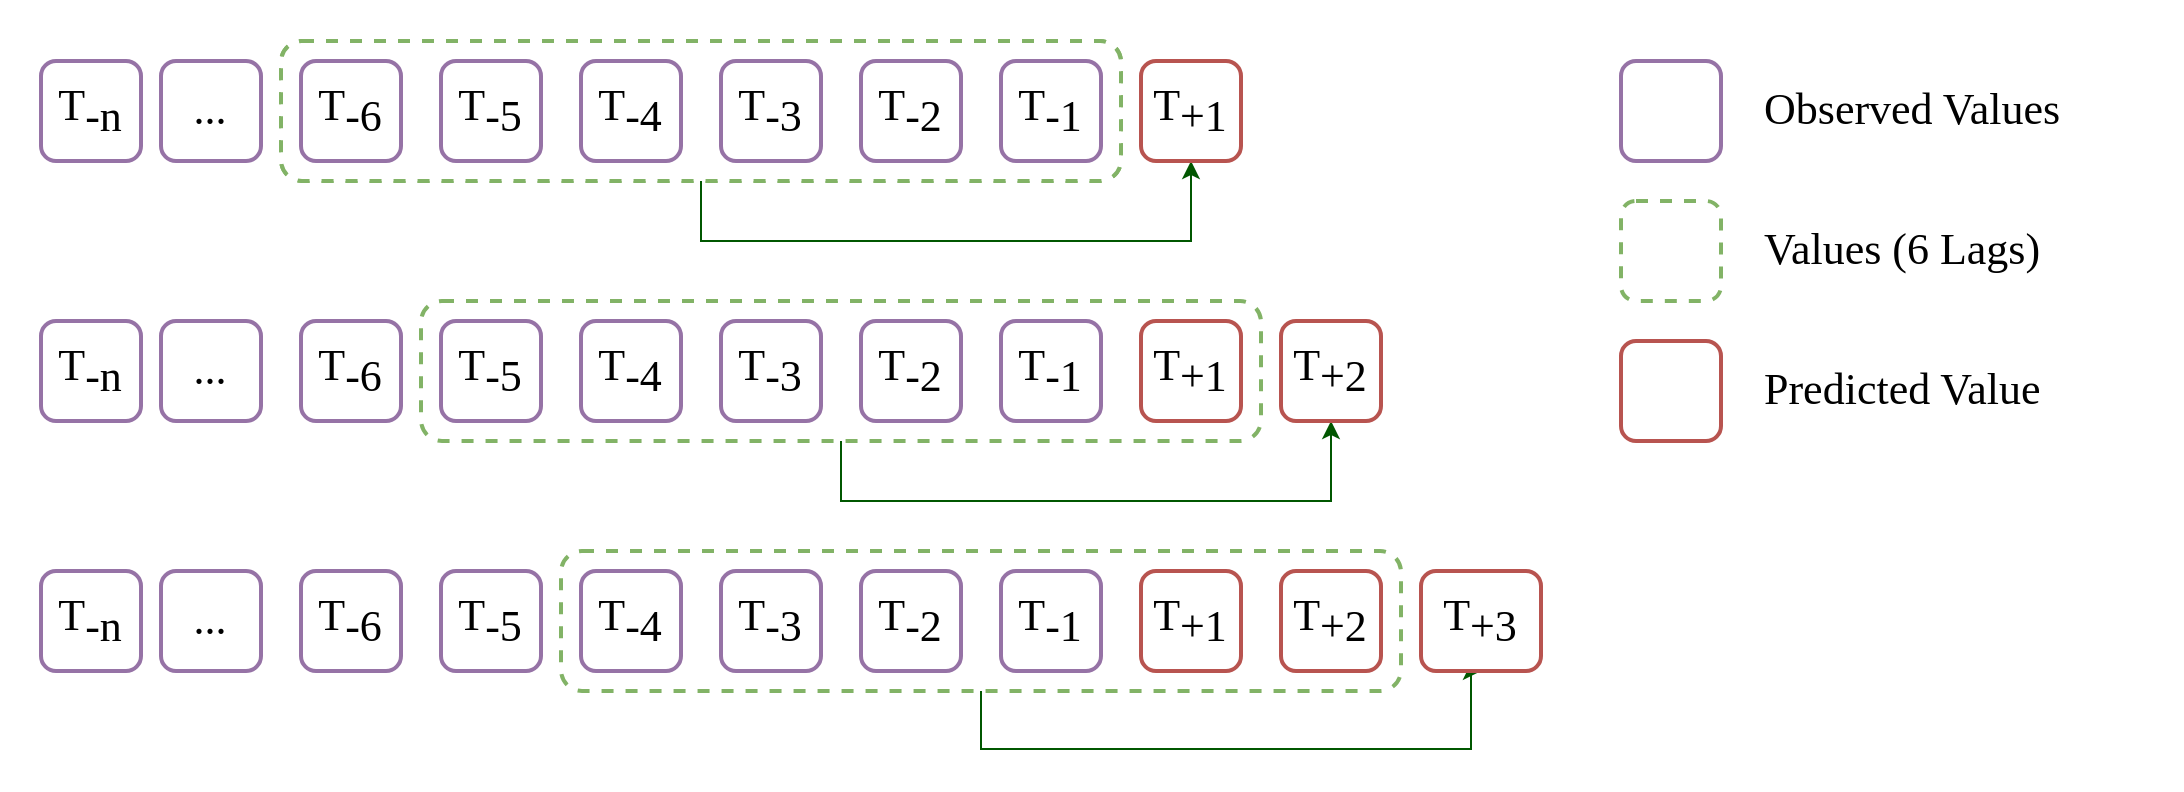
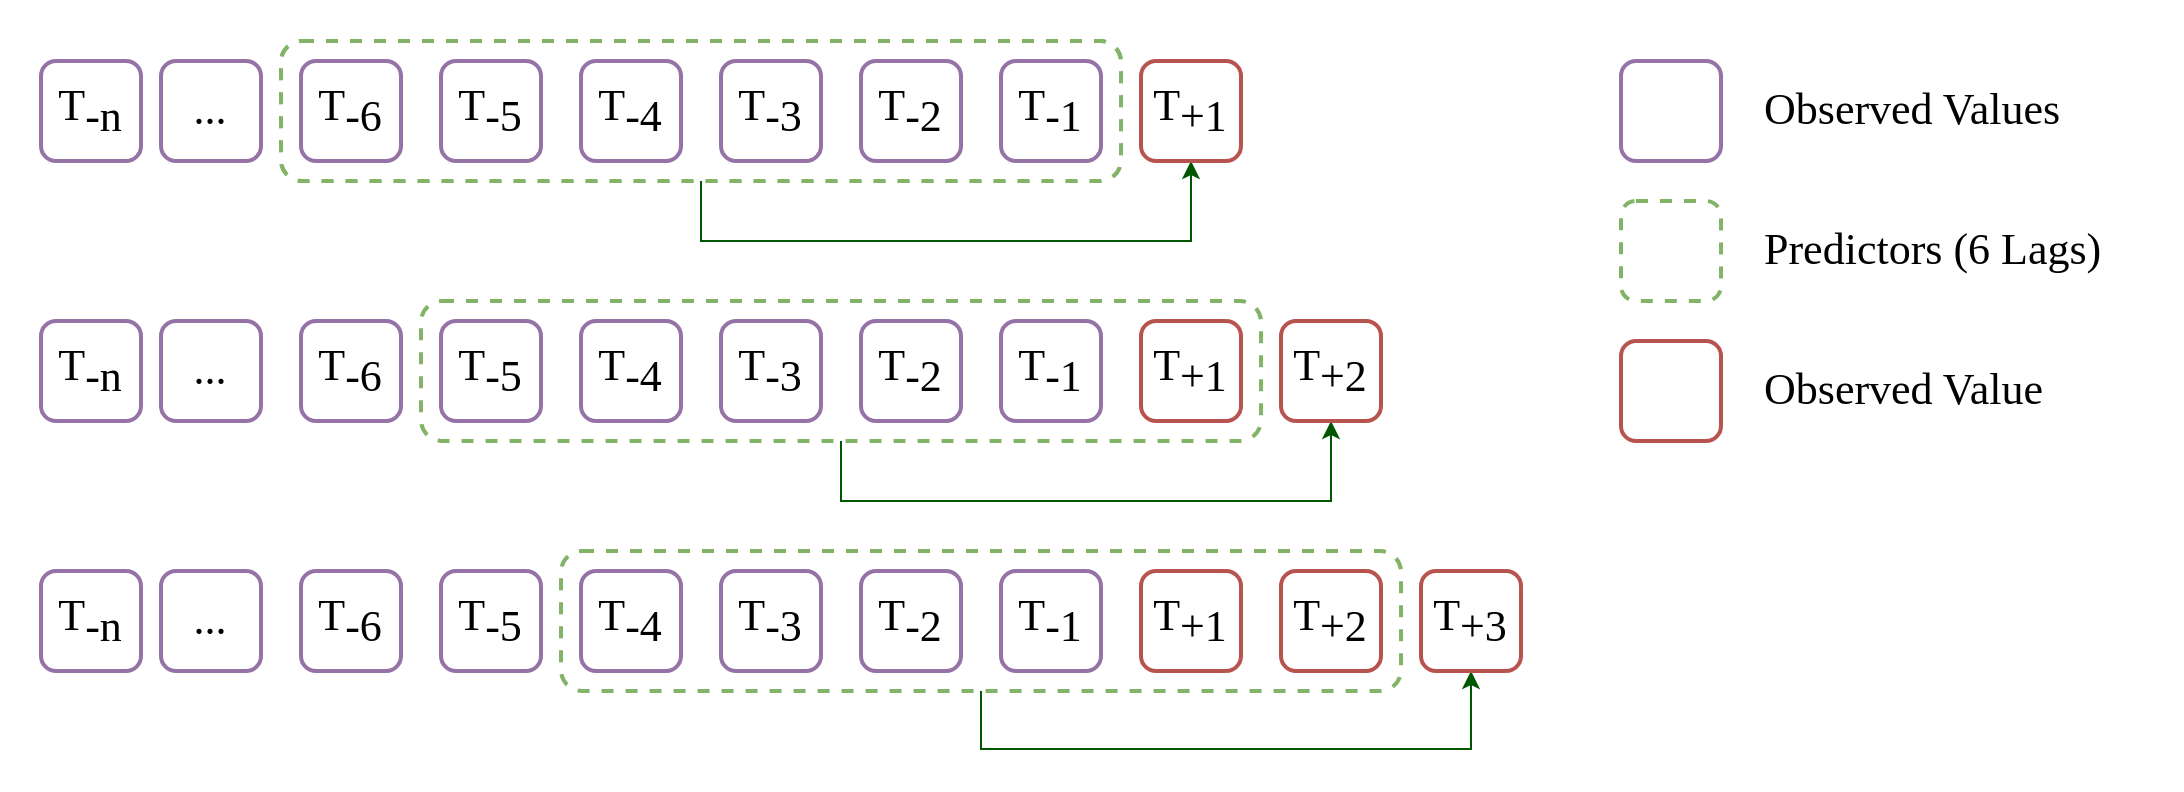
- <mxCell id="49" value="Values (6 Lags)" style="rounded=0;whiteSpace=wrap;html=1;dashed=1;fontSize=22;strokeColor=none;strokeWidth=2;fillColor=none;align=left;fontFamily=Times New Roman;" parent="1" vertex="1"><mxGeometry x="880" y="100" width="190" height="50" as="geometry" /></mxCell>
+ <mxCell id="49" value="Predictors (6 Lags)" style="rounded=0;whiteSpace=wrap;html=1;dashed=1;fontSize=22;strokeColor=none;strokeWidth=2;fillColor=none;align=left;fontFamily=Times New Roman;" parent="1" vertex="1"><mxGeometry x="880" y="100" width="190" height="50" as="geometry" /></mxCell>
- <mxCell id="50" value="Predicted Value" style="rounded=0;whiteSpace=wrap;html=1;dashed=1;fontSize=22;strokeColor=none;strokeWidth=2;fillColor=none;align=left;fontFamily=Times New Roman;" parent="1" vertex="1"><mxGeometry x="880" y="170" width="190" height="50" as="geometry" /></mxCell>
+ <mxCell id="50" value="Observed Value" style="rounded=0;whiteSpace=wrap;html=1;dashed=1;fontSize=22;strokeColor=none;strokeWidth=2;fillColor=none;align=left;fontFamily=Times New Roman;" parent="1" vertex="1"><mxGeometry x="880" y="170" width="190" height="50" as="geometry" /></mxCell>
- <mxCell id="44" value="&lt;font style=&quot;font-size: 22px;&quot;&gt;T&lt;sub style=&quot;font-size: 22px;&quot;&gt;+3&lt;/sub&gt;&lt;/font&gt;" style="rounded=1;whiteSpace=wrap;html=1;fillColor=default;strokeColor=#b85450;strokeWidth=2;fontFamily=Times New Roman;fontSize=22;" parent="1" vertex="1"><mxGeometry x="710" y="285" width="60" height="50" as="geometry" /></mxCell>
+ <mxCell id="44" value="&lt;font style=&quot;font-size: 22px;&quot;&gt;T&lt;sub style=&quot;font-size: 22px;&quot;&gt;+3&lt;/sub&gt;&lt;/font&gt;" style="rounded=1;whiteSpace=wrap;html=1;fillColor=default;strokeColor=#b85450;strokeWidth=2;fontFamily=Times New Roman;fontSize=22;" parent="1" vertex="1"><mxGeometry x="710" y="285" width="50" height="50" as="geometry" /></mxCell>
